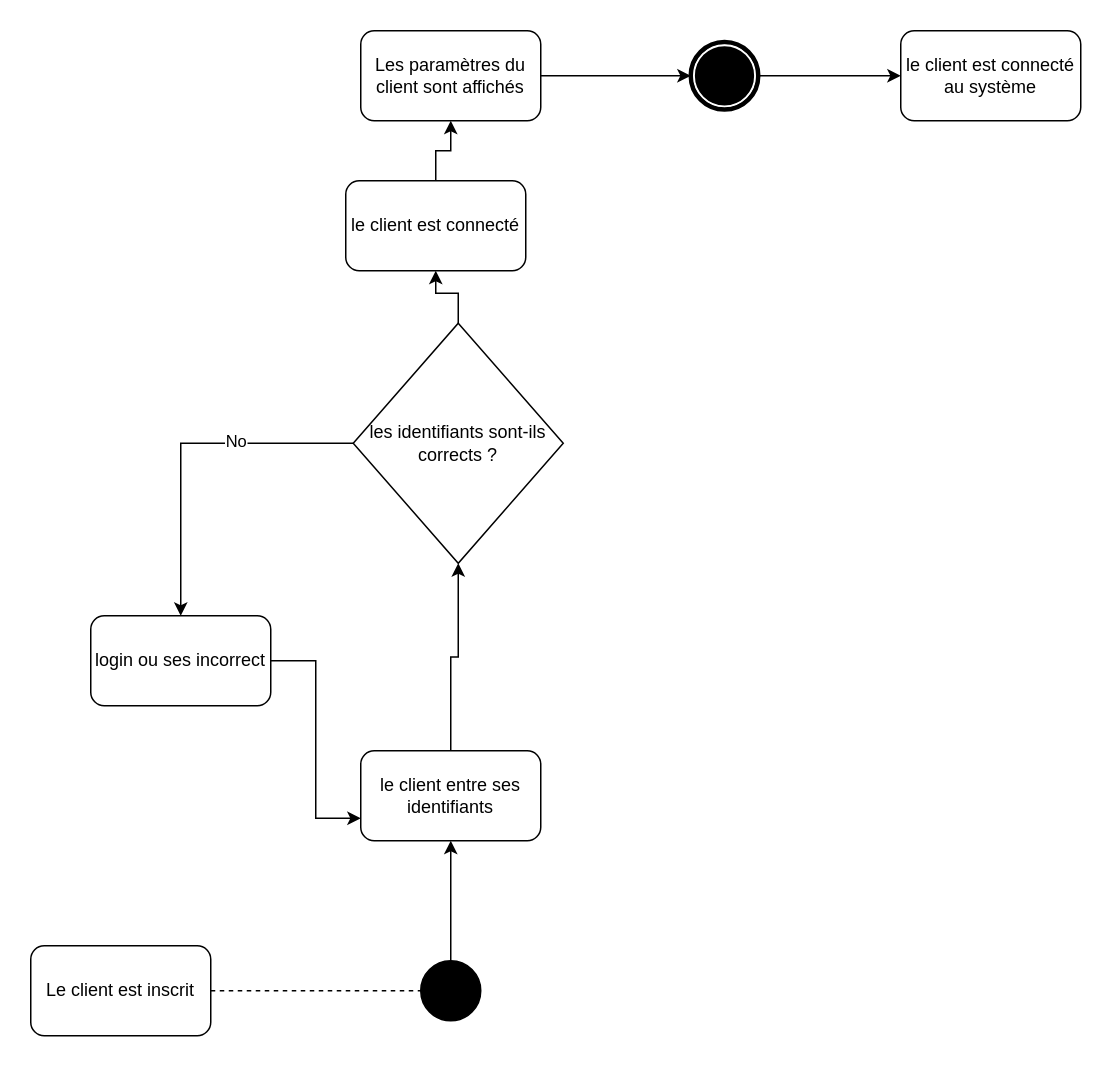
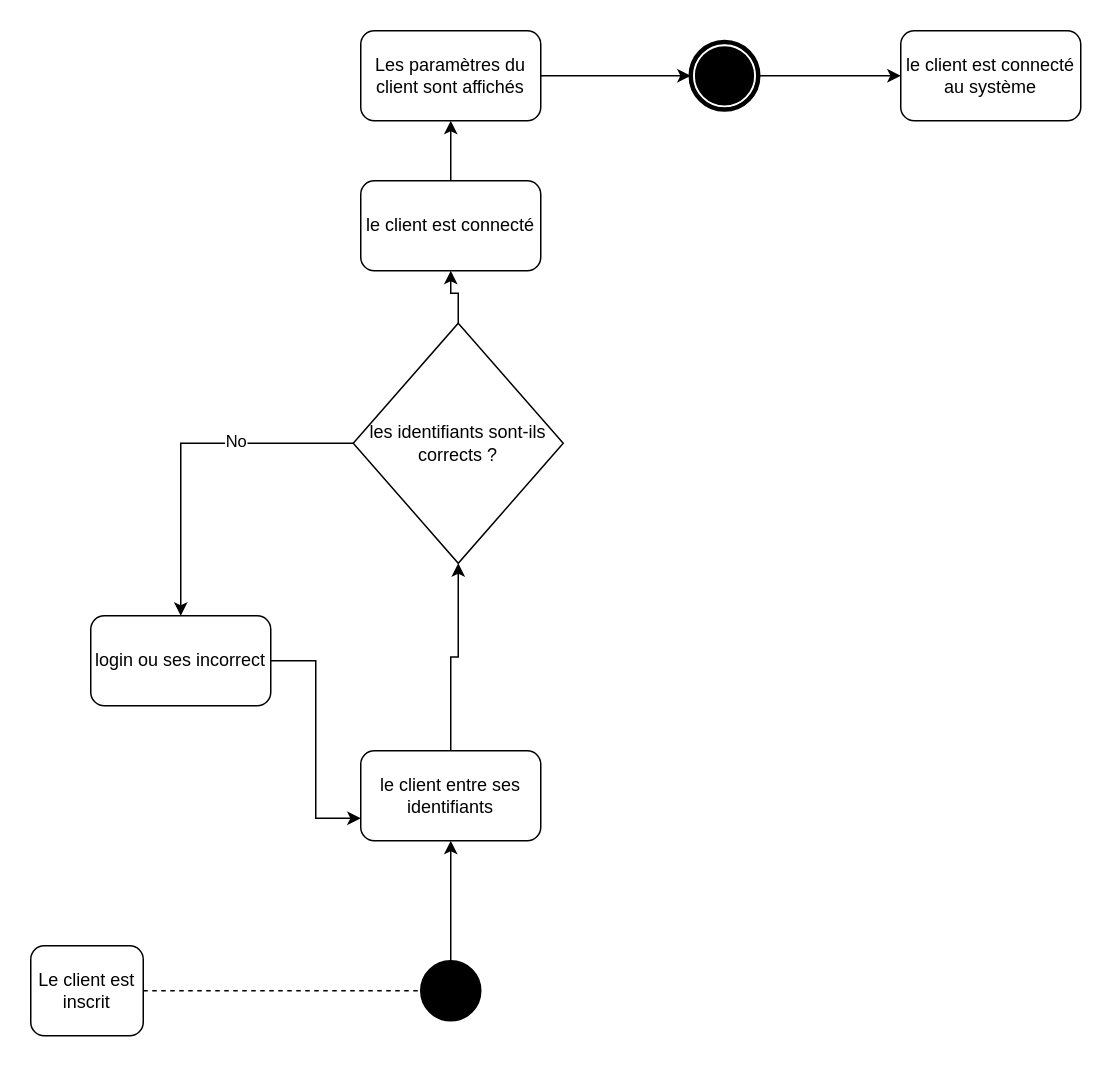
- <mxCell id="15" value="le client est connecté" style="rounded=1;whiteSpace=wrap;html=1;" parent="1" vertex="1"><mxGeometry x="230" y="120" width="120" height="60" as="geometry" /></mxCell>
+ <mxCell id="15" value="le client est connecté" style="rounded=1;whiteSpace=wrap;html=1;" parent="1" vertex="1"><mxGeometry x="240" y="120" width="120" height="60" as="geometry" /></mxCell>
- <mxCell id="3" value="Le client est inscrit" style="rounded=1;whiteSpace=wrap;html=1;" parent="1" vertex="1"><mxGeometry x="20" y="630" width="120" height="60" as="geometry" /></mxCell>
+ <mxCell id="3" value="Le client est inscrit" style="rounded=1;whiteSpace=wrap;html=1;" parent="1" vertex="1"><mxGeometry x="20" y="630" width="75" height="60" as="geometry" /></mxCell>
